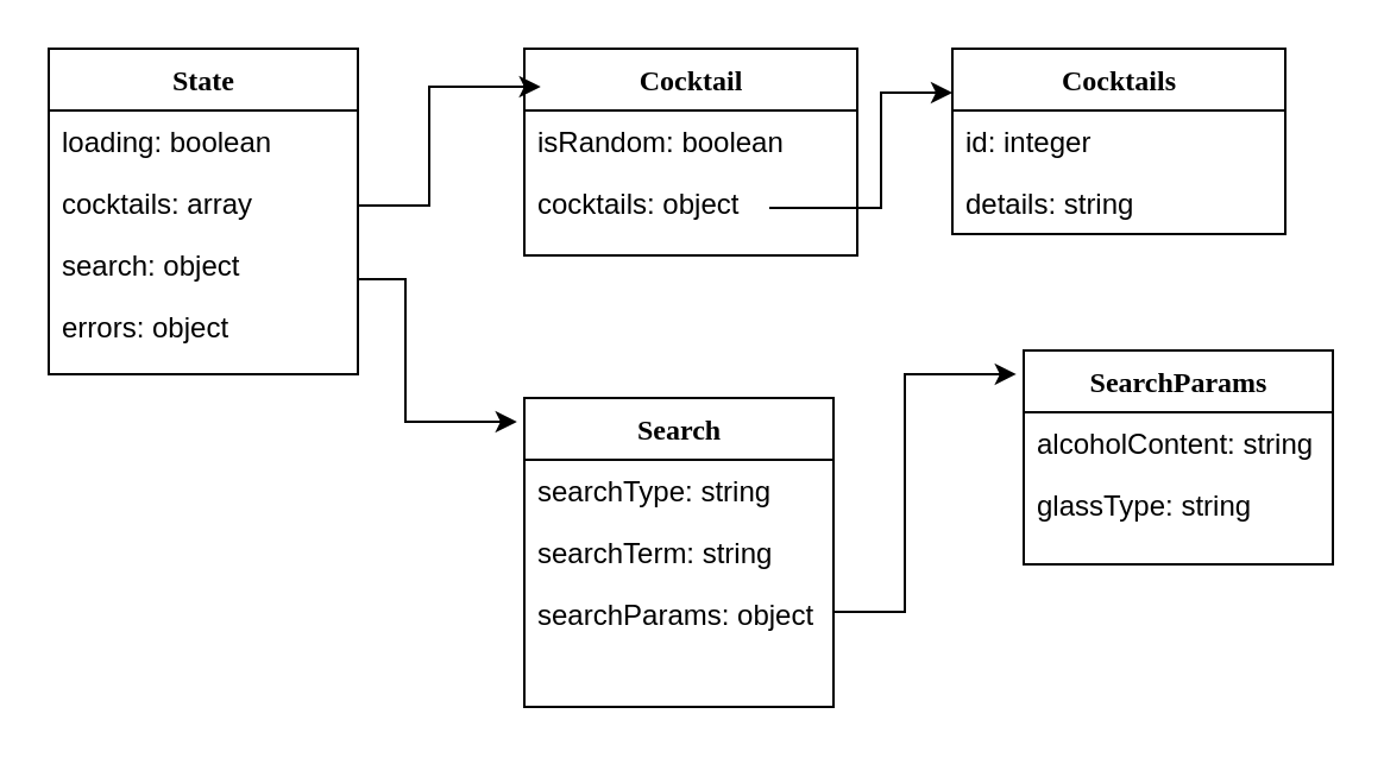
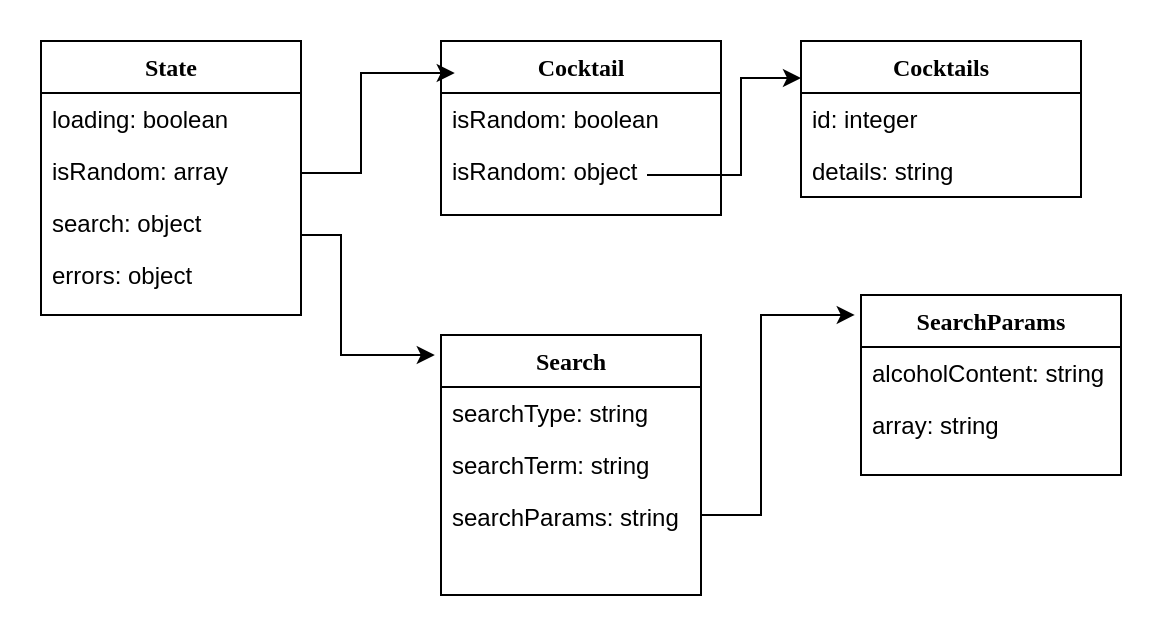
- <mxCell id="4" value="cocktails: array" style="text;html=1;strokeColor=none;fillColor=none;align=left;verticalAlign=top;spacingLeft=4;spacingRight=4;whiteSpace=wrap;overflow=hidden;rotatable=0;points=[[0,0.5],[1,0.5]];portConstraint=eastwest;" parent="2" vertex="1"><mxGeometry y="52" width="130" height="26" as="geometry" /></mxCell>
+ <mxCell id="4" value="isRandom: array" style="text;html=1;strokeColor=none;fillColor=none;align=left;verticalAlign=top;spacingLeft=4;spacingRight=4;whiteSpace=wrap;overflow=hidden;rotatable=0;points=[[0,0.5],[1,0.5]];portConstraint=eastwest;" parent="2" vertex="1"><mxGeometry y="52" width="130" height="26" as="geometry" /></mxCell>
- <mxCell id="9" value="cocktails: object" style="text;html=1;strokeColor=none;fillColor=none;align=left;verticalAlign=top;spacingLeft=4;spacingRight=4;whiteSpace=wrap;overflow=hidden;rotatable=0;points=[[0,0.5],[1,0.5]];portConstraint=eastwest;" parent="7" vertex="1"><mxGeometry y="52" width="140" height="26" as="geometry" /></mxCell>
+ <mxCell id="9" value="isRandom: object" style="text;html=1;strokeColor=none;fillColor=none;align=left;verticalAlign=top;spacingLeft=4;spacingRight=4;whiteSpace=wrap;overflow=hidden;rotatable=0;points=[[0,0.5],[1,0.5]];portConstraint=eastwest;" parent="7" vertex="1"><mxGeometry y="52" width="140" height="26" as="geometry" /></mxCell>
- <mxCell id="16" value="glassType: string" style="text;html=1;strokeColor=none;fillColor=none;align=left;verticalAlign=top;spacingLeft=4;spacingRight=4;whiteSpace=wrap;overflow=hidden;rotatable=0;points=[[0,0.5],[1,0.5]];portConstraint=eastwest;" parent="14" vertex="1"><mxGeometry y="52" width="130" height="26" as="geometry" /></mxCell>
+ <mxCell id="16" value="array: string" style="text;html=1;strokeColor=none;fillColor=none;align=left;verticalAlign=top;spacingLeft=4;spacingRight=4;whiteSpace=wrap;overflow=hidden;rotatable=0;points=[[0,0.5],[1,0.5]];portConstraint=eastwest;" parent="14" vertex="1"><mxGeometry y="52" width="130" height="26" as="geometry" /></mxCell>
- <mxCell id="13" value="searchParams: object" style="text;html=1;strokeColor=none;fillColor=none;align=left;verticalAlign=top;spacingLeft=4;spacingRight=4;whiteSpace=wrap;overflow=hidden;rotatable=0;points=[[0,0.5],[1,0.5]];portConstraint=eastwest;" parent="10" vertex="1"><mxGeometry y="78" width="130" height="32" as="geometry" /></mxCell>
+ <mxCell id="13" value="searchParams: string" style="text;html=1;strokeColor=none;fillColor=none;align=left;verticalAlign=top;spacingLeft=4;spacingRight=4;whiteSpace=wrap;overflow=hidden;rotatable=0;points=[[0,0.5],[1,0.5]];portConstraint=eastwest;" parent="10" vertex="1"><mxGeometry y="78" width="130" height="32" as="geometry" /></mxCell>
